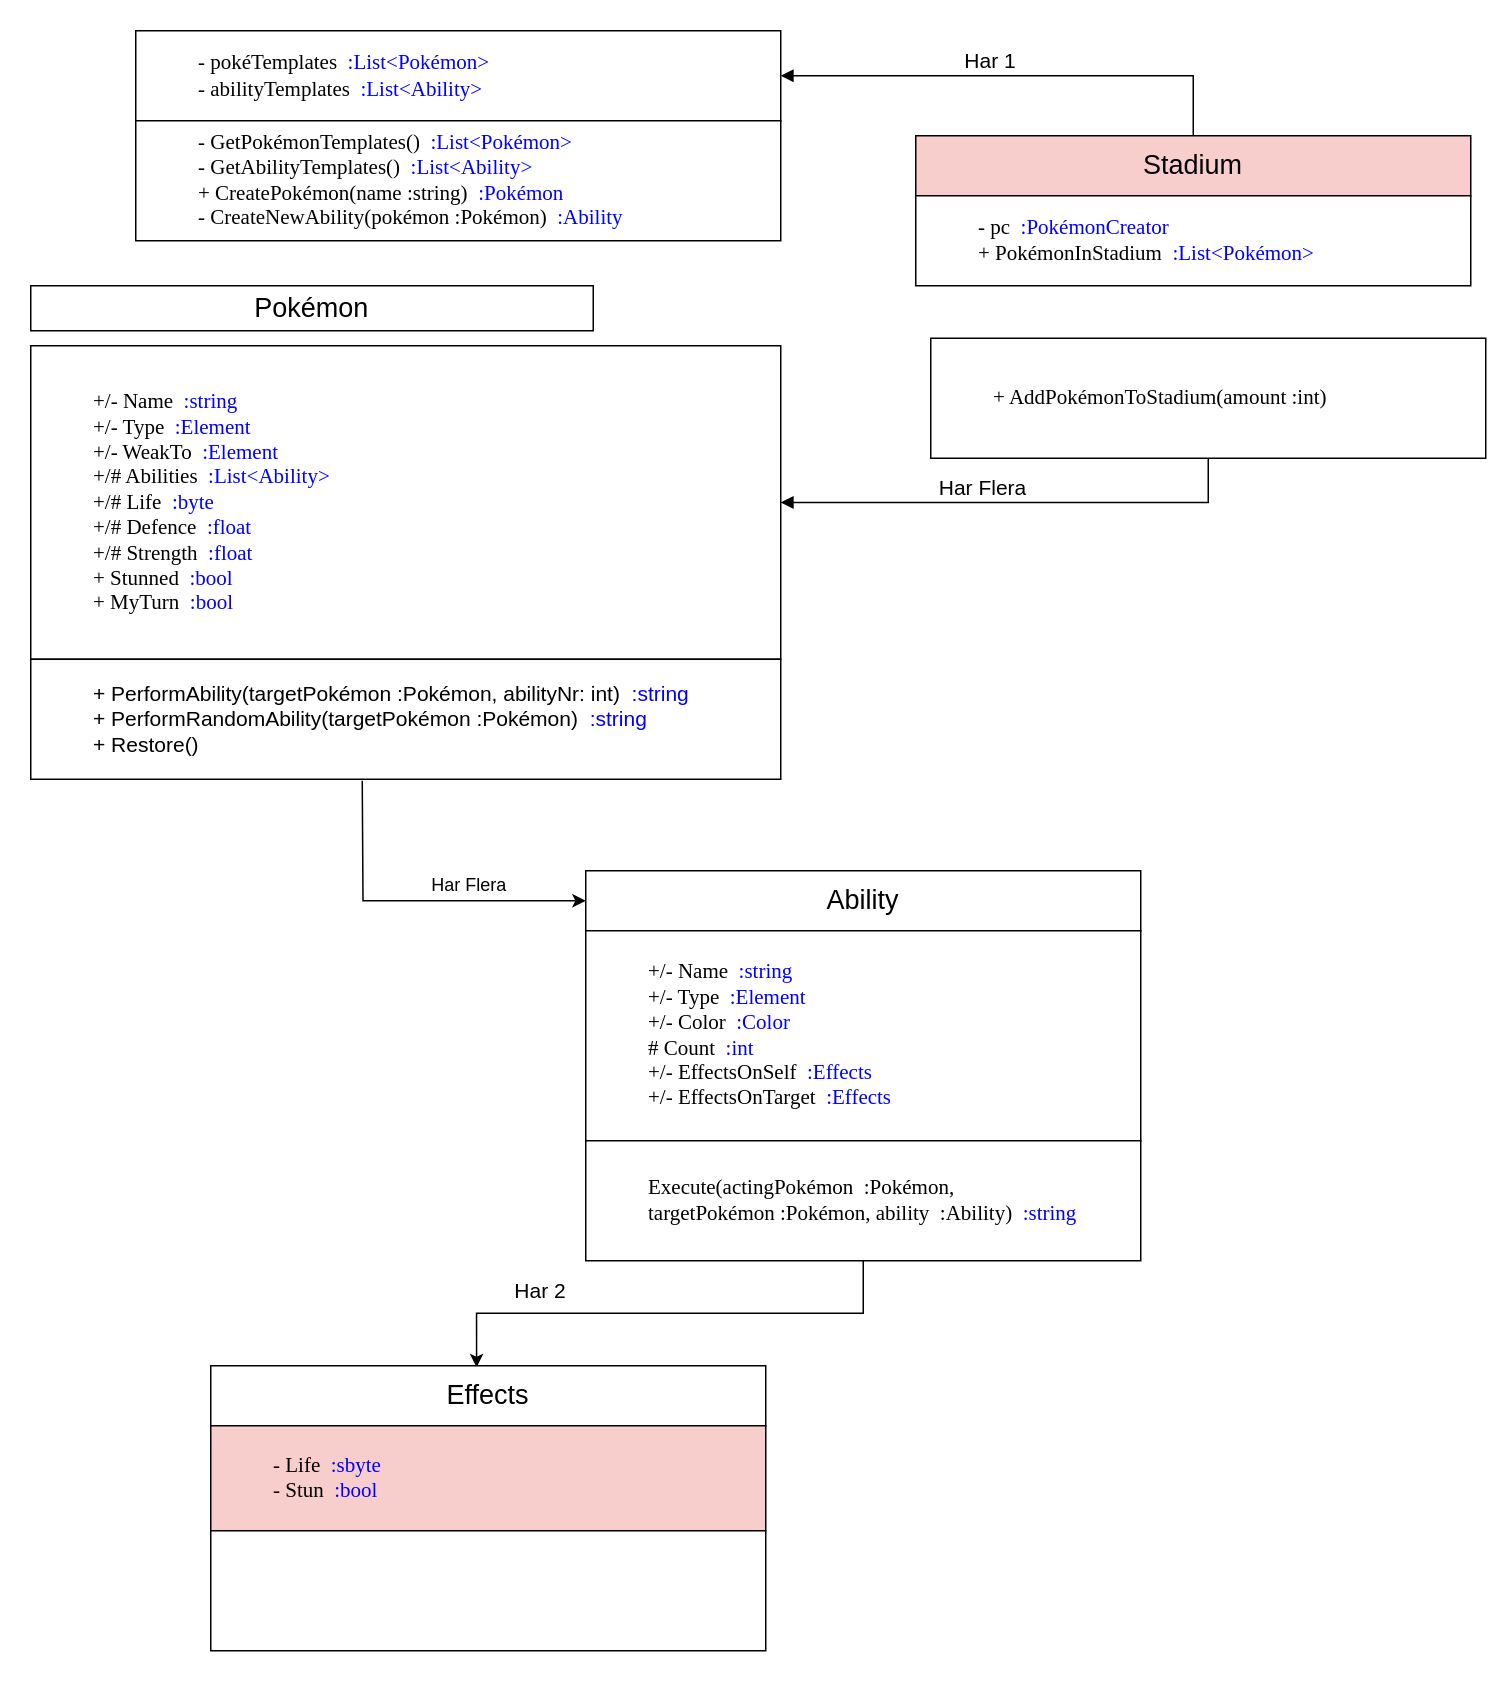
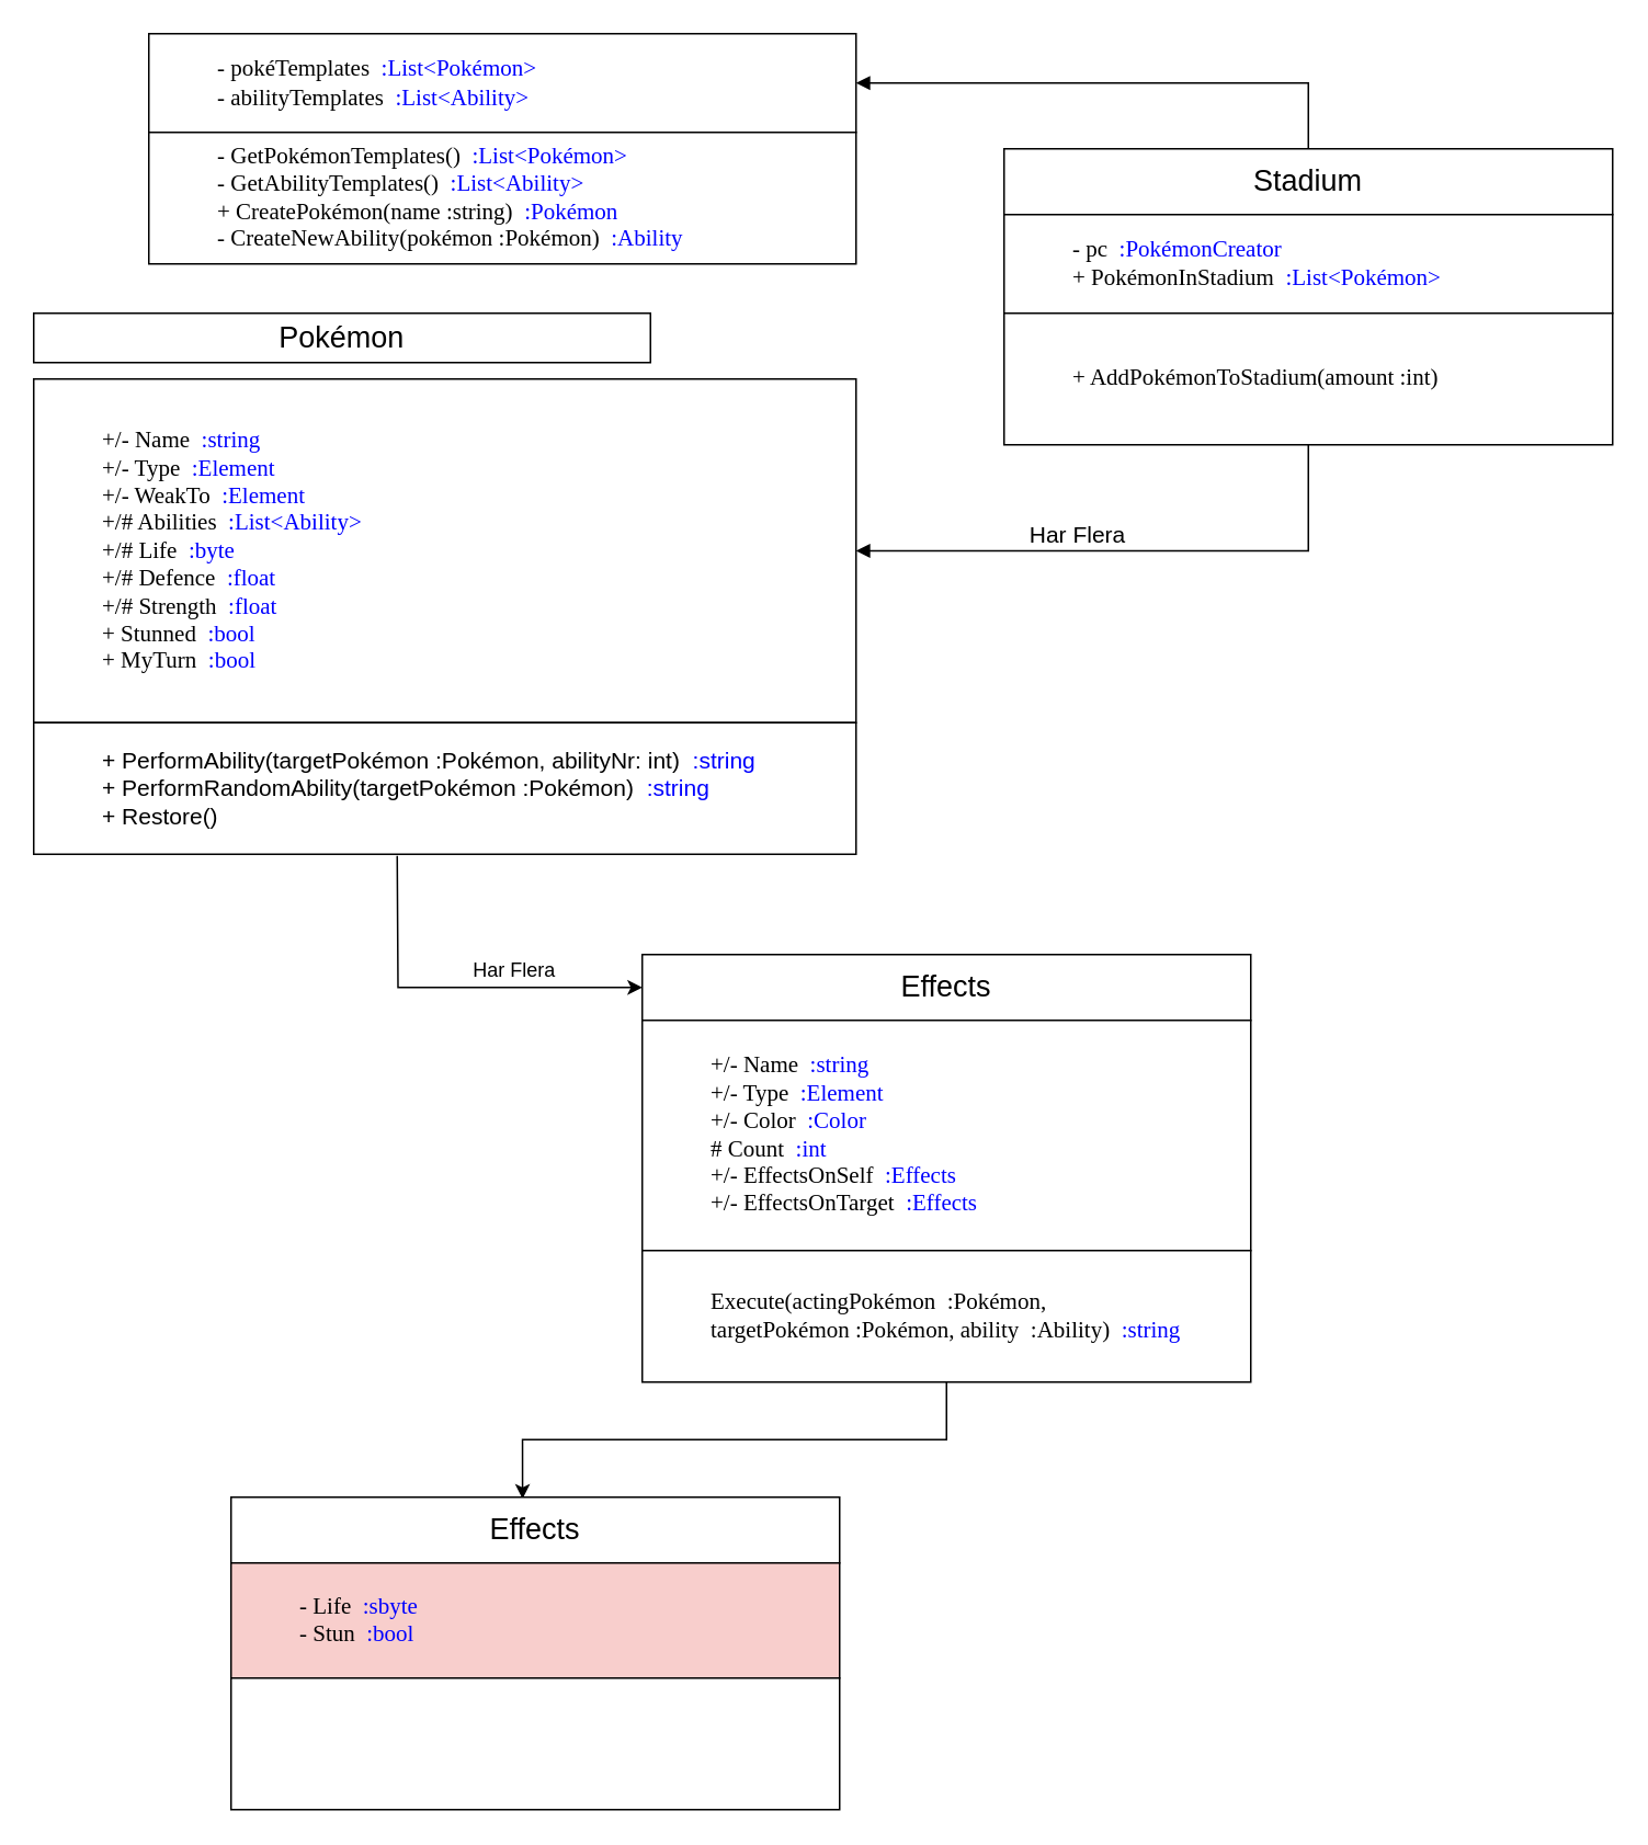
- <mxCell id="12" value="Har 1" style="text;html=1;strokeColor=none;fillColor=none;align=center;verticalAlign=middle;whiteSpace=wrap;rounded=0;fontSize=14;" parent="1" vertex="1"><mxGeometry x="640" y="30" width="40" height="20" as="geometry" /></mxCell>
- <mxCell id="5" value="&lt;font style=&quot;font-size: 18px&quot;&gt;Stadium&lt;/font&gt;" style="rounded=0;whiteSpace=wrap;html=1;fillColor=#f8cecc;" parent="1" vertex="1"><mxGeometry x="610" y="90" width="370" height="40" as="geometry" /></mxCell>
+ <mxCell id="5" value="&lt;font style=&quot;font-size: 18px&quot;&gt;Stadium&lt;/font&gt;" style="rounded=0;whiteSpace=wrap;html=1;" parent="1" vertex="1"><mxGeometry x="610" y="90" width="370" height="40" as="geometry" /></mxCell>
- <mxCell id="7" value="&lt;blockquote&gt;&lt;div align=&quot;left&quot;&gt;&lt;font style=&quot;font-size: 14px&quot; face=&quot;Verdana&quot;&gt;+ AddPokémonToStadium(amount :int)&lt;/font&gt;&lt;/div&gt;&lt;/blockquote&gt;" style="rounded=0;whiteSpace=wrap;html=1;align=left;" parent="1" vertex="1"><mxGeometry x="620" y="225" width="370" height="80" as="geometry" /></mxCell>
+ <mxCell id="7" value="&lt;blockquote&gt;&lt;div align=&quot;left&quot;&gt;&lt;font style=&quot;font-size: 14px&quot; face=&quot;Verdana&quot;&gt;+ AddPokémonToStadium(amount :int)&lt;/font&gt;&lt;/div&gt;&lt;/blockquote&gt;" style="rounded=0;whiteSpace=wrap;html=1;align=left;" parent="1" vertex="1"><mxGeometry x="610" y="190" width="370" height="80" as="geometry" /></mxCell>
- <mxCell id="15" value="&lt;font style=&quot;font-size: 18px&quot;&gt;Ability&lt;/font&gt;" style="rounded=0;whiteSpace=wrap;html=1;" parent="1" vertex="1"><mxGeometry x="390" y="580" width="370" height="40" as="geometry" /></mxCell>
+ <mxCell id="15" value="&lt;font style=&quot;font-size: 18px&quot;&gt;Effects&lt;/font&gt;" style="rounded=0;whiteSpace=wrap;html=1;" parent="1" vertex="1"><mxGeometry x="390" y="580" width="370" height="40" as="geometry" /></mxCell>
- <mxCell id="23" value="Har 2" style="text;html=1;strokeColor=none;fillColor=none;align=center;verticalAlign=middle;whiteSpace=wrap;rounded=0;fontFamily=Helvetica;fontSize=14;" parent="1" vertex="1"><mxGeometry x="340" y="850" width="40" height="20" as="geometry" /></mxCell>
